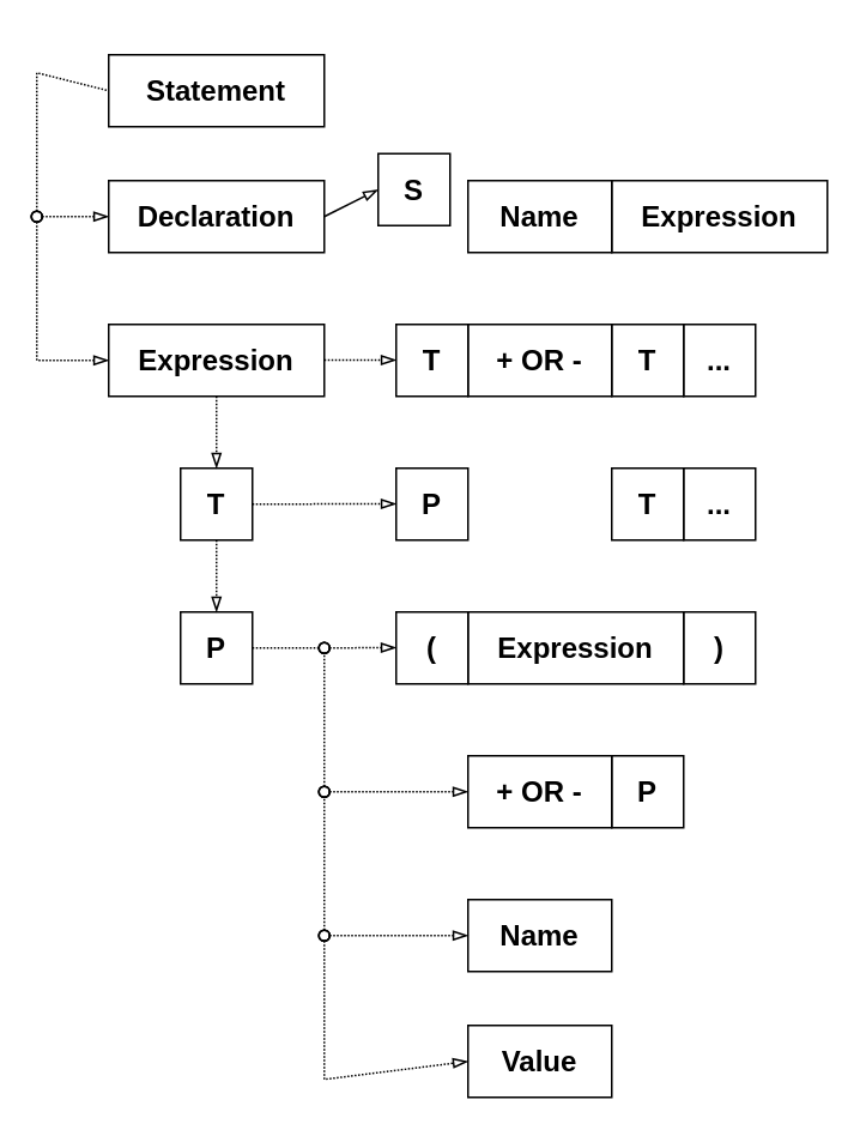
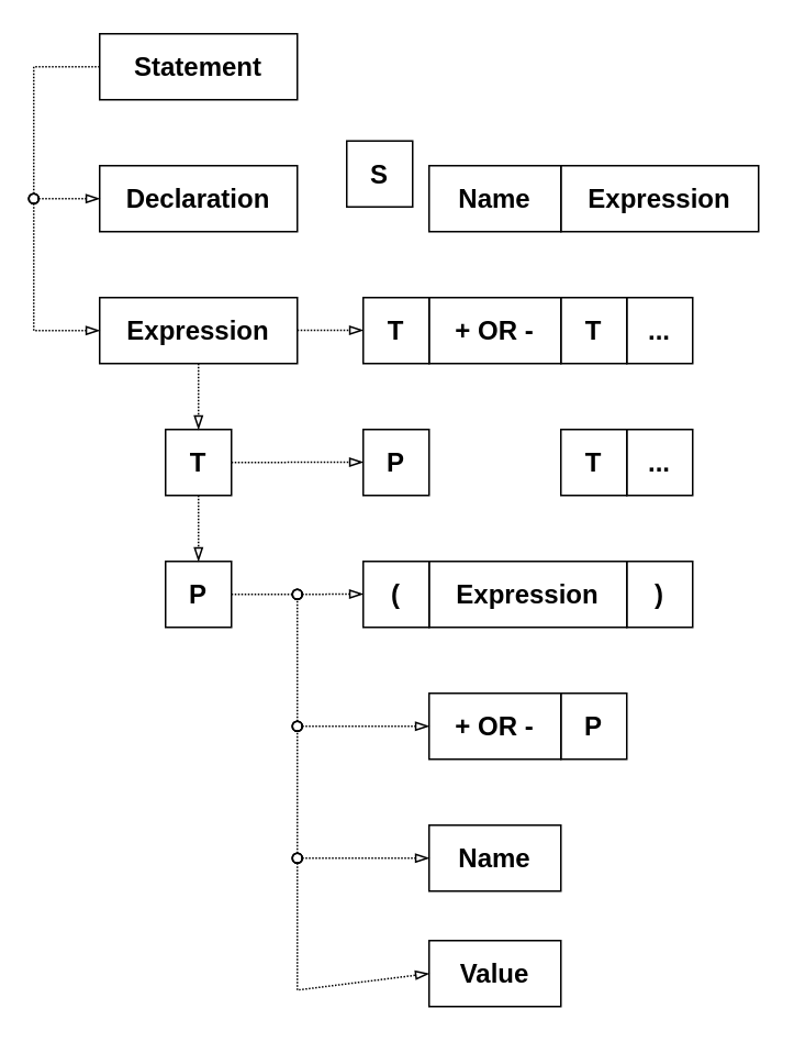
- <mxCell id="34" value="&lt;font size=&quot;1&quot;&gt;&lt;b style=&quot;font-size: 16px;&quot;&gt;Statement&lt;/b&gt;&lt;/font&gt;" style="text;html=1;align=center;verticalAlign=middle;whiteSpace=wrap;rounded=0;strokeColor=default;fontFamily=Helvetica;" parent="1" vertex="1"><mxGeometry x="60" y="30" width="120" height="40" as="geometry" /></mxCell>
+ <mxCell id="34" value="&lt;font size=&quot;1&quot;&gt;&lt;b style=&quot;font-size: 16px;&quot;&gt;Statement&lt;/b&gt;&lt;/font&gt;" style="text;html=1;align=center;verticalAlign=middle;whiteSpace=wrap;rounded=0;strokeColor=default;fontFamily=Helvetica;" parent="1" vertex="1"><mxGeometry x="60" y="20" width="120" height="40" as="geometry" /></mxCell>
- <mxCell id="23" value="" style="endArrow=blockThin;html=1;rounded=0;exitX=1;exitY=0.5;exitDx=0;exitDy=0;entryX=0;entryY=0.5;entryDx=0;entryDy=0;endFill=0;fontFamily=Helvetica;" parent="1" source="2" target="4" edge="1"><mxGeometry width="50" height="50" relative="1" as="geometry"><mxPoint x="220" y="110" as="sourcePoint" /><mxPoint x="270" y="60" as="targetPoint" /></mxGeometry></mxCell>
